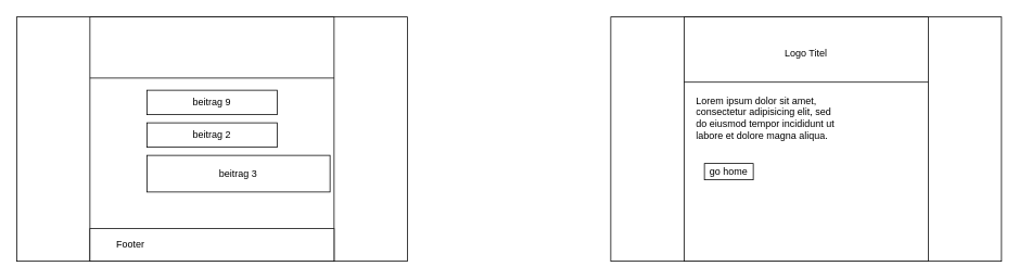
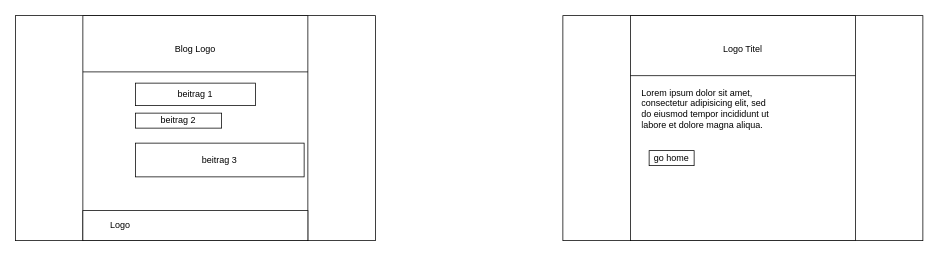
+ <mxCell id="4" value="Blog Logo" style="text;html=1;strokeColor=none;fillColor=none;align=center;verticalAlign=middle;whiteSpace=wrap;rounded=0;" vertex="1" parent="1"><mxGeometry x="230" y="50" width="60" height="30" as="geometry" /></mxCell>
- <mxCell id="6" value="beitrag 9" style="rounded=0;whiteSpace=wrap;html=1;" vertex="1" parent="1"><mxGeometry x="180" y="110" width="160" height="30" as="geometry" /></mxCell>
+ <mxCell id="6" value="beitrag 1" style="rounded=0;whiteSpace=wrap;html=1;" vertex="1" parent="1"><mxGeometry x="180" y="110" width="160" height="30" as="geometry" /></mxCell>
- <mxCell id="7" value="beitrag 2" style="rounded=0;whiteSpace=wrap;html=1;" vertex="1" parent="1"><mxGeometry x="180" y="150" width="160" height="30" as="geometry" /></mxCell>
+ <mxCell id="7" value="beitrag 2" style="rounded=0;whiteSpace=wrap;html=1;" vertex="1" parent="1"><mxGeometry x="180" y="150" width="115" height="20" as="geometry" /></mxCell>
- <mxCell id="10" value="Footer" style="text;html=1;strokeColor=none;fillColor=none;align=center;verticalAlign=middle;whiteSpace=wrap;rounded=0;" vertex="1" parent="1"><mxGeometry x="130" y="285" width="60" height="30" as="geometry" /></mxCell>
+ <mxCell id="10" value="Logo" style="text;html=1;strokeColor=none;fillColor=none;align=center;verticalAlign=middle;whiteSpace=wrap;rounded=0;" vertex="1" parent="1"><mxGeometry x="130" y="285" width="60" height="30" as="geometry" /></mxCell>
